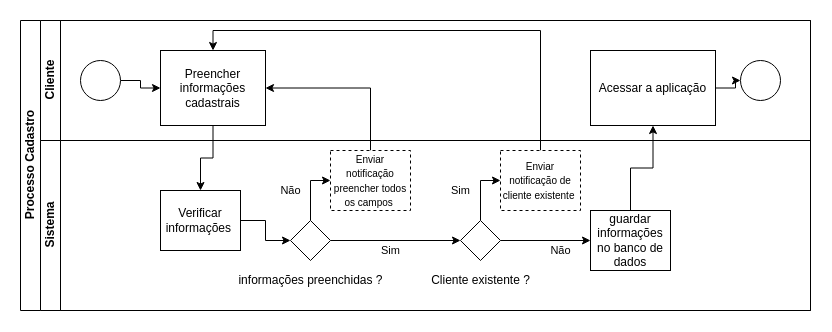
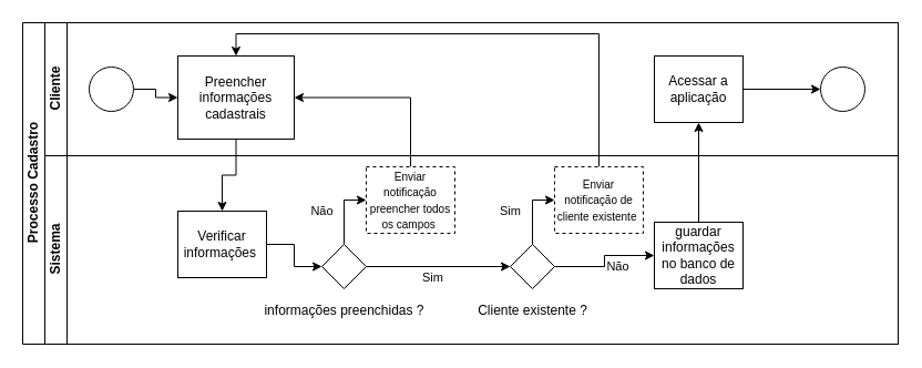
- <mxCell id="9" value="Acessar a aplicação" style="rounded=0;whiteSpace=wrap;html=1;fontFamily=Helvetica;fontSize=12;fontColor=#000000;align=center;" vertex="1" parent="5"><mxGeometry x="550" y="30" width="125" height="75" as="geometry" /></mxCell>
+ <mxCell id="9" value="Acessar a aplicação" style="rounded=0;whiteSpace=wrap;html=1;fontFamily=Helvetica;fontSize=12;fontColor=#000000;align=center;" vertex="1" parent="5"><mxGeometry x="550" y="30" width="80" height="60" as="geometry" /></mxCell>
- <mxCell id="21" value="guardar informações no banco de dados" style="rounded=0;whiteSpace=wrap;html=1;fontFamily=Helvetica;fontSize=12;fontColor=#000000;align=center;" vertex="1" parent="14"><mxGeometry x="550" y="70" width="80" height="60" as="geometry" /></mxCell>
+ <mxCell id="21" value="guardar informações no banco de dados" style="rounded=0;whiteSpace=wrap;html=1;fontFamily=Helvetica;fontSize=12;fontColor=#000000;align=center;" vertex="1" parent="14"><mxGeometry x="550" y="60" width="80" height="60" as="geometry" /></mxCell>
